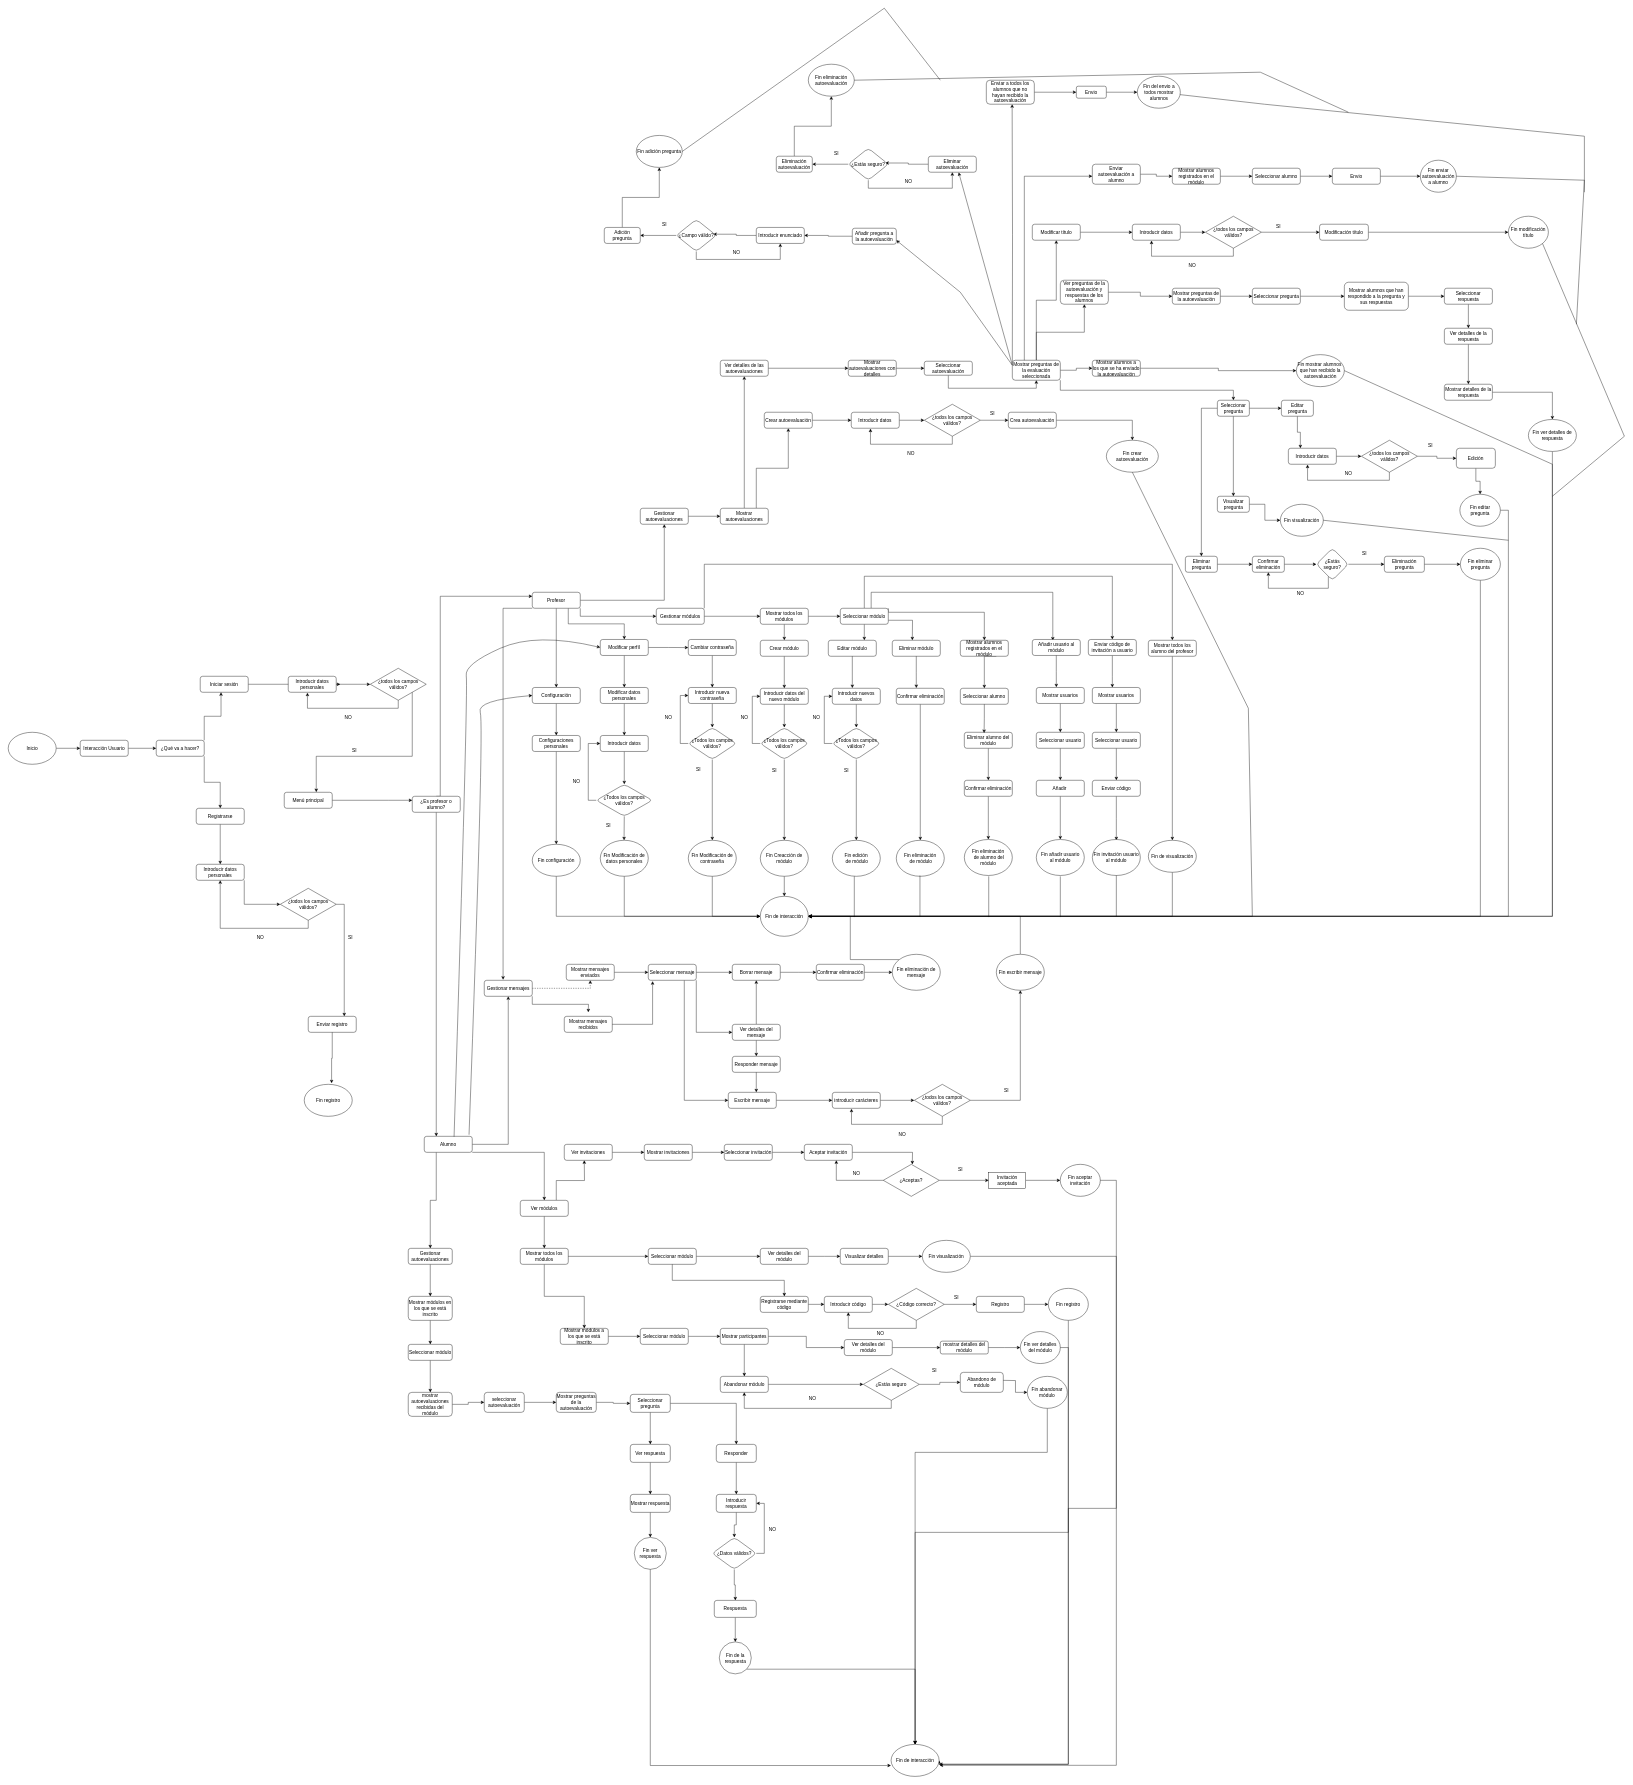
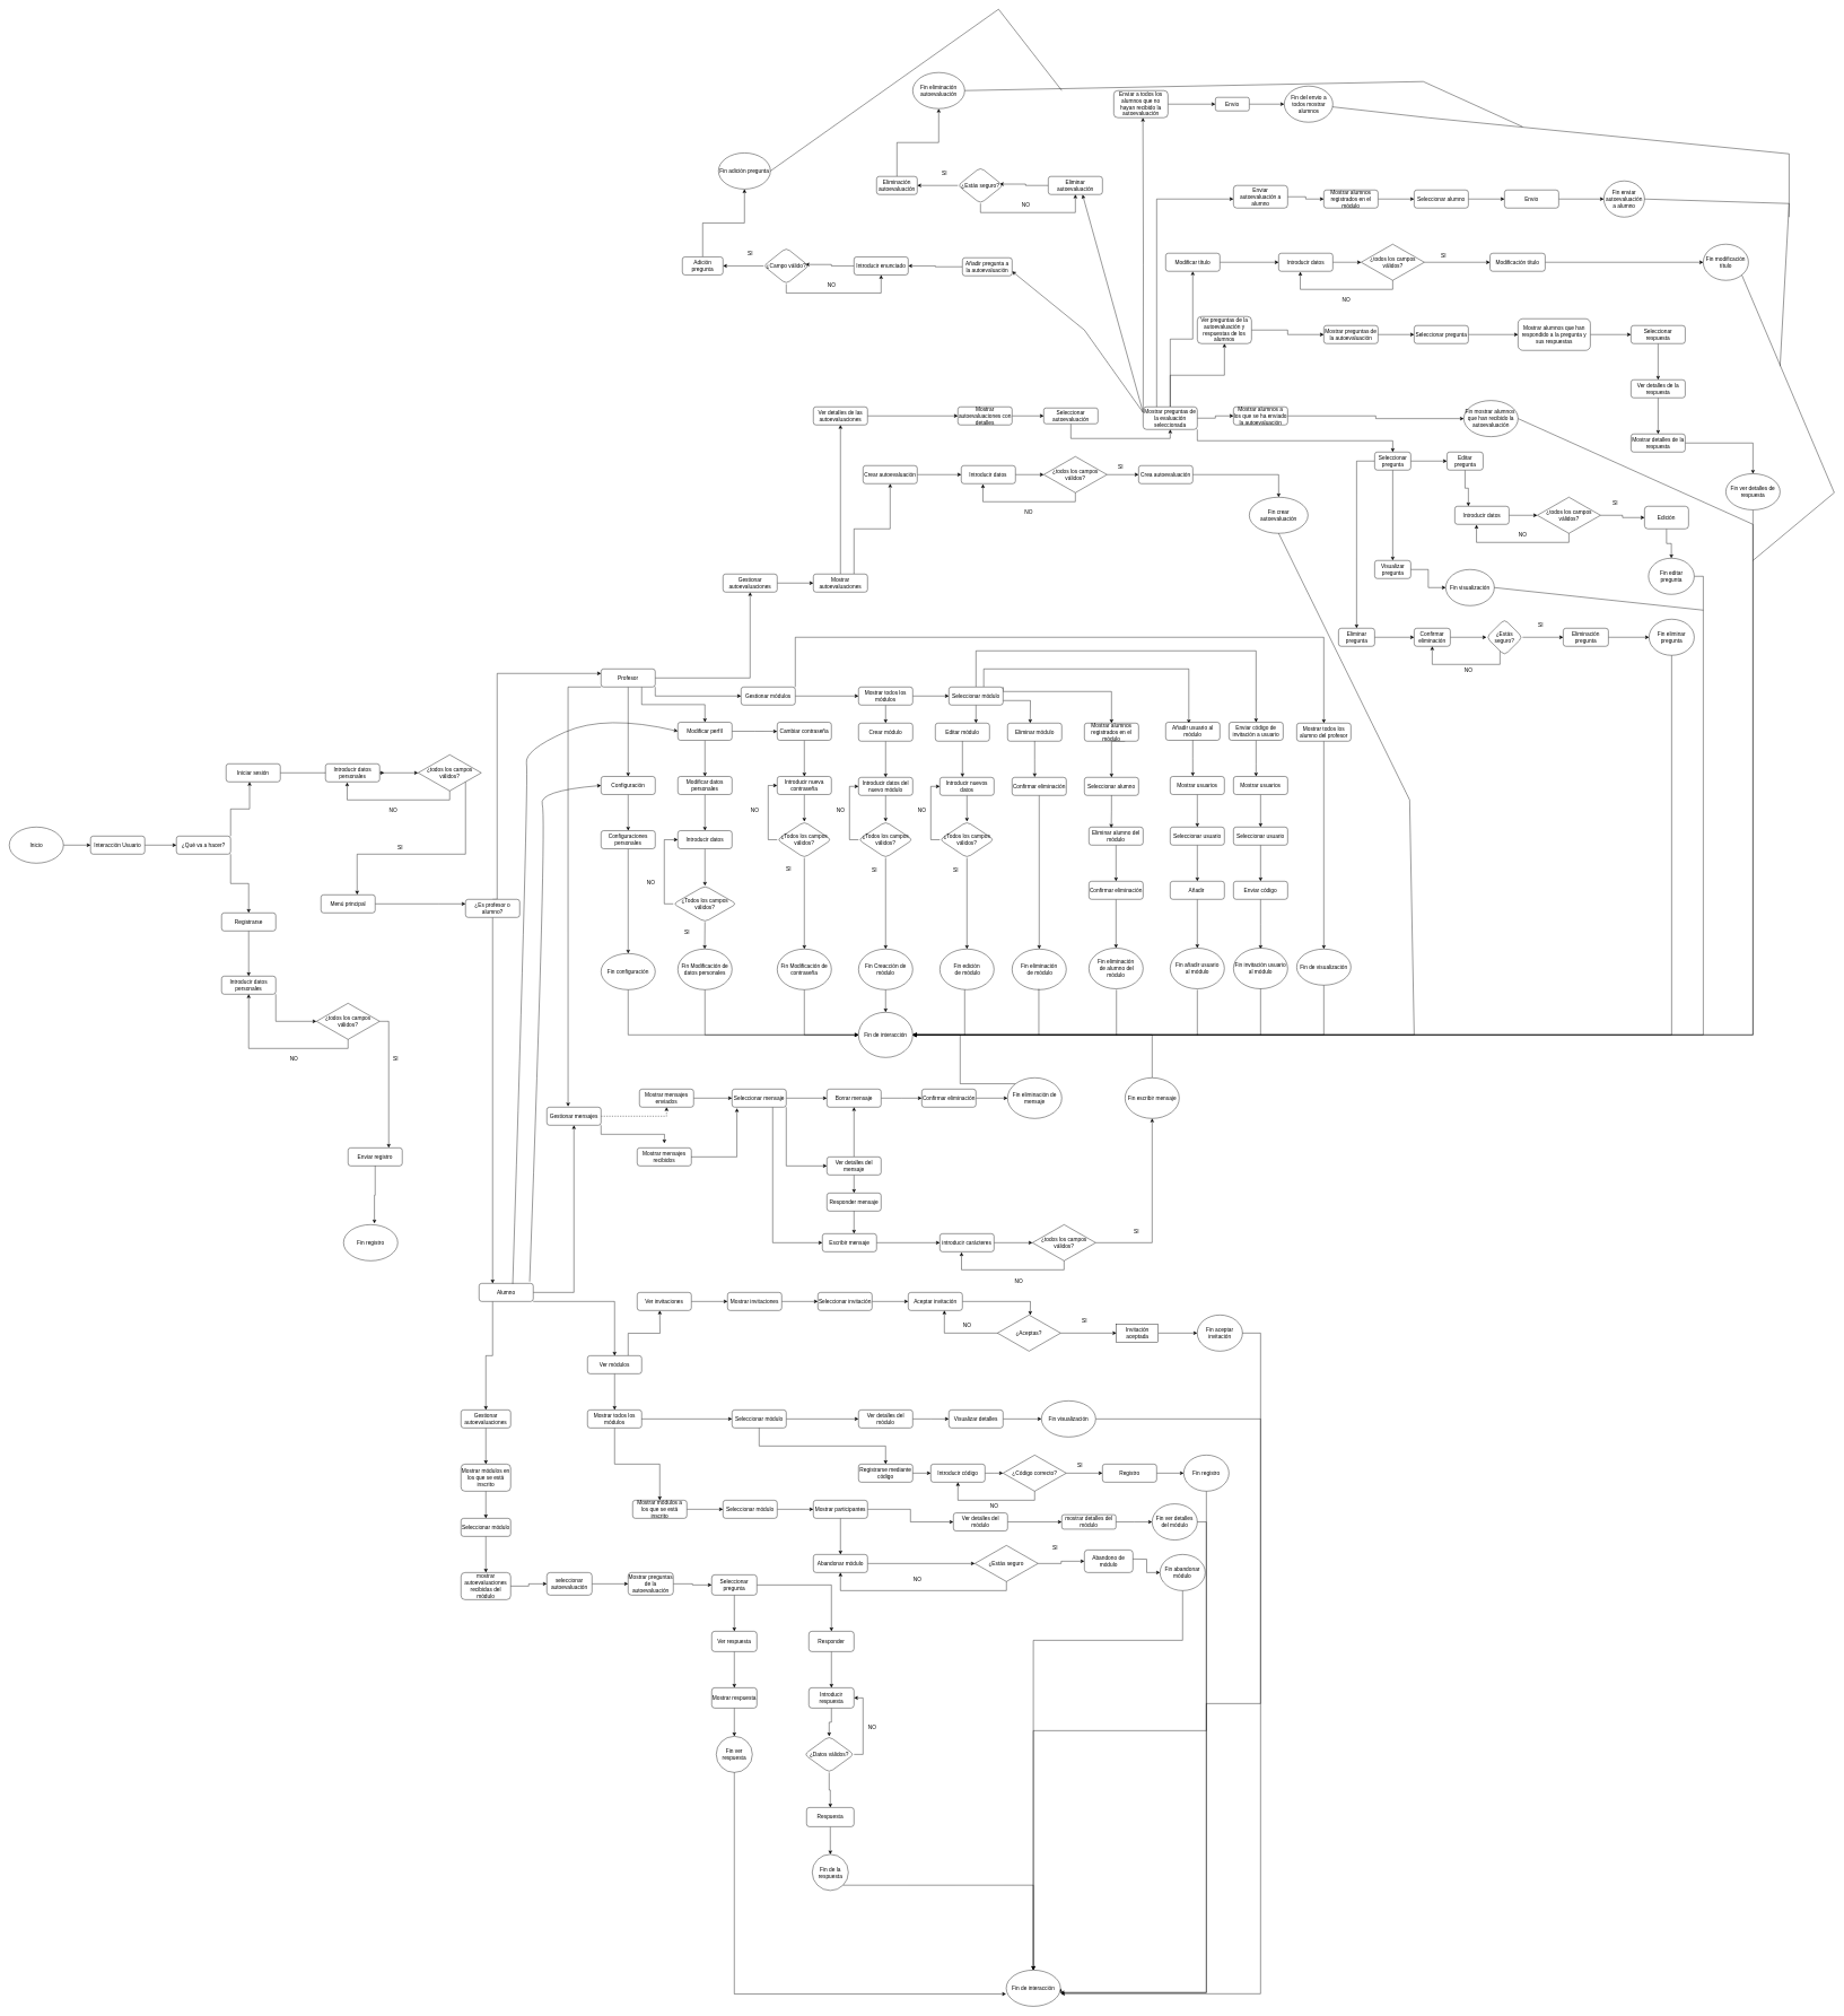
- <mxCell id="221" value="Ver detalles de la respuesta" style="rounded=1;whiteSpace=wrap;html=1;fontSize=12;glass=0;strokeWidth=1;shadow=0;" vertex="1" parent="1"><mxGeometry x="3610" y="820" width="120" height="40" as="geometry" /></mxCell>
+ <mxCell id="221" value="Ver detalles de la respuesta" style="rounded=1;whiteSpace=wrap;html=1;fontSize=12;glass=0;strokeWidth=1;shadow=0;" vertex="1" parent="1"><mxGeometry x="3610" y="840" width="120" height="40" as="geometry" /></mxCell>
